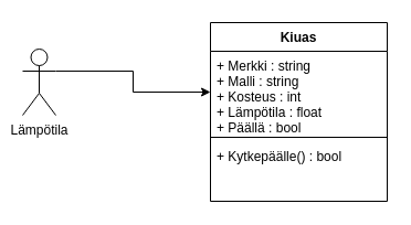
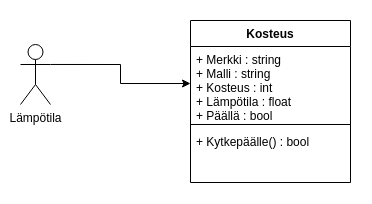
- <mxCell id="2" value="Kiuas" style="swimlane;fontStyle=1;align=center;verticalAlign=top;childLayout=stackLayout;horizontal=1;startSize=26;horizontalStack=0;resizeParent=1;resizeParentMax=0;resizeLast=0;collapsible=1;marginBottom=0;" parent="1" vertex="1"><mxGeometry x="190" y="20" width="160" height="162" as="geometry" /></mxCell>
+ <mxCell id="2" value="Kosteus" style="swimlane;fontStyle=1;align=center;verticalAlign=top;childLayout=stackLayout;horizontal=1;startSize=26;horizontalStack=0;resizeParent=1;resizeParentMax=0;resizeLast=0;collapsible=1;marginBottom=0;" parent="1" vertex="1"><mxGeometry x="190" y="20" width="160" height="162" as="geometry" /></mxCell>
